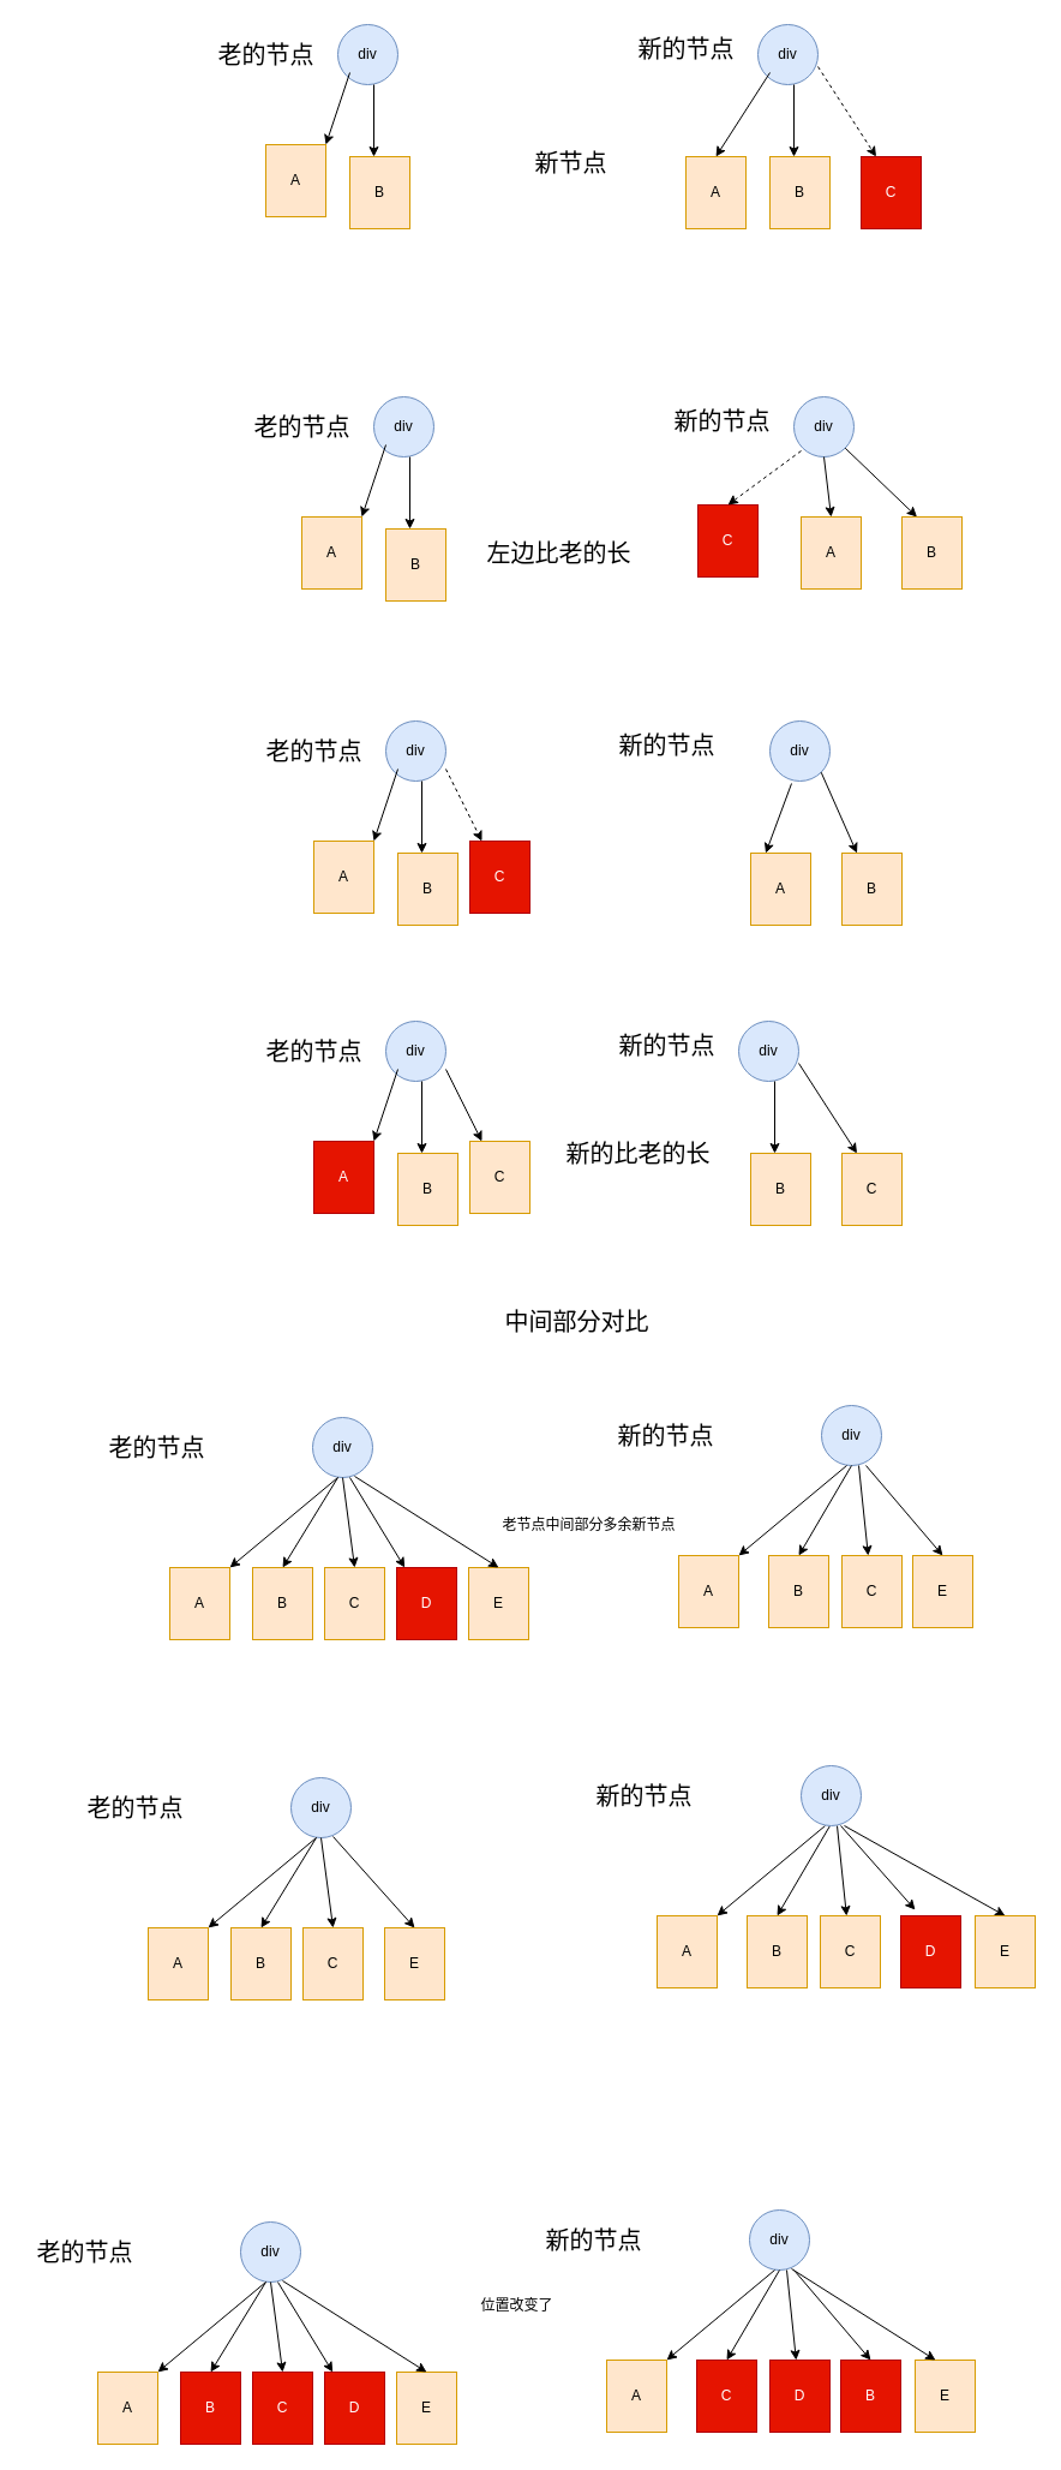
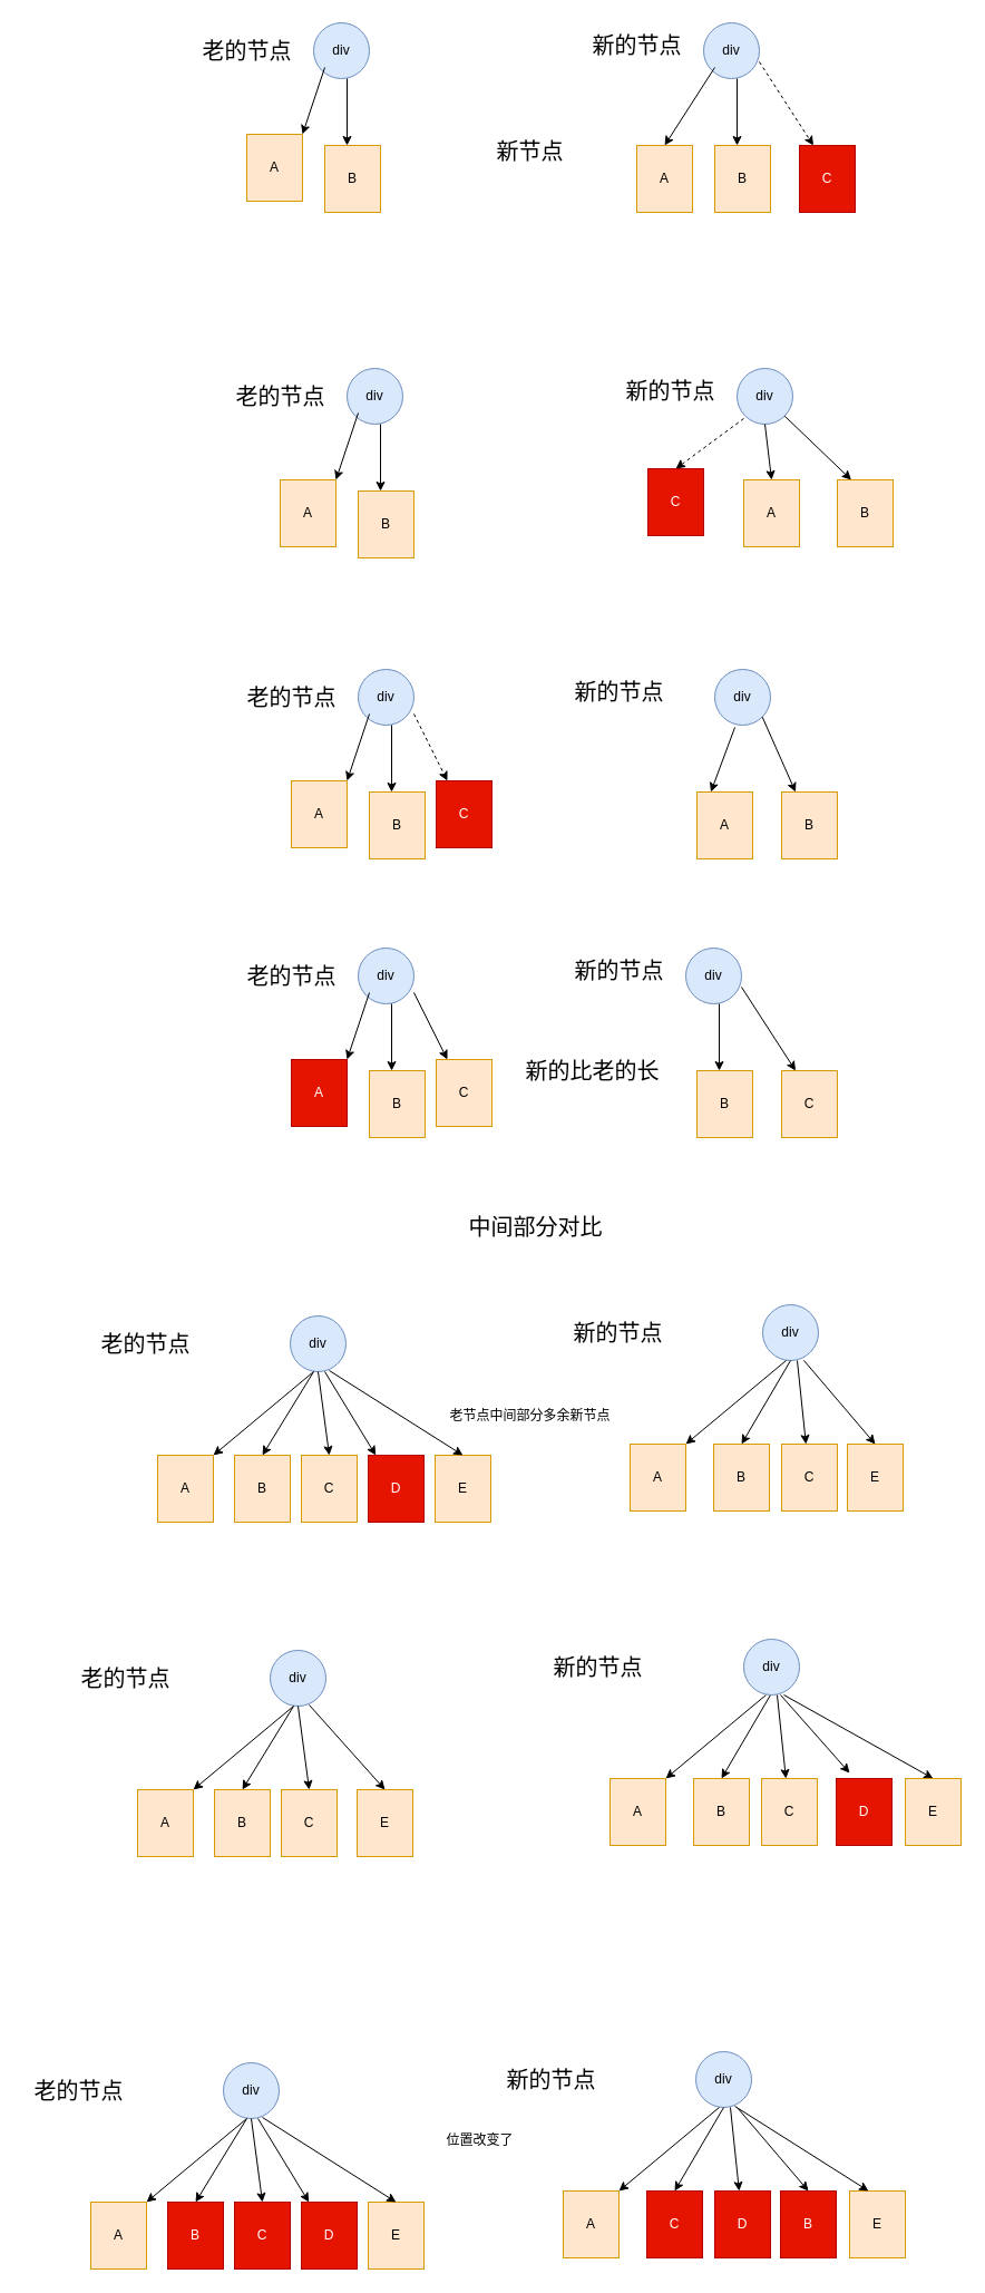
- <mxCell id="28" value="左边比老的长" style="text;html=1;align=center;verticalAlign=middle;resizable=0;points=[];autosize=1;strokeColor=none;fillColor=none;fontSize=20;" vertex="1" parent="1"><mxGeometry x="395" y="445" width="140" height="30" as="geometry" /></mxCell>
- <mxCell id="109" value="老节点中间部分多余新节点" style="text;html=1;align=center;verticalAlign=middle;resizable=0;points=[];autosize=1;strokeColor=none;fillColor=none;" vertex="1" parent="1"><mxGeometry x="410" y="1260" width="160" height="20" as="geometry" /></mxCell>
+ <mxCell id="109" value="老节点中间部分多余新节点" style="text;html=1;align=center;verticalAlign=middle;resizable=0;points=[];autosize=1;strokeColor=none;fillColor=none;" vertex="1" parent="1"><mxGeometry x="395" y="1260" width="160" height="20" as="geometry" /></mxCell>
